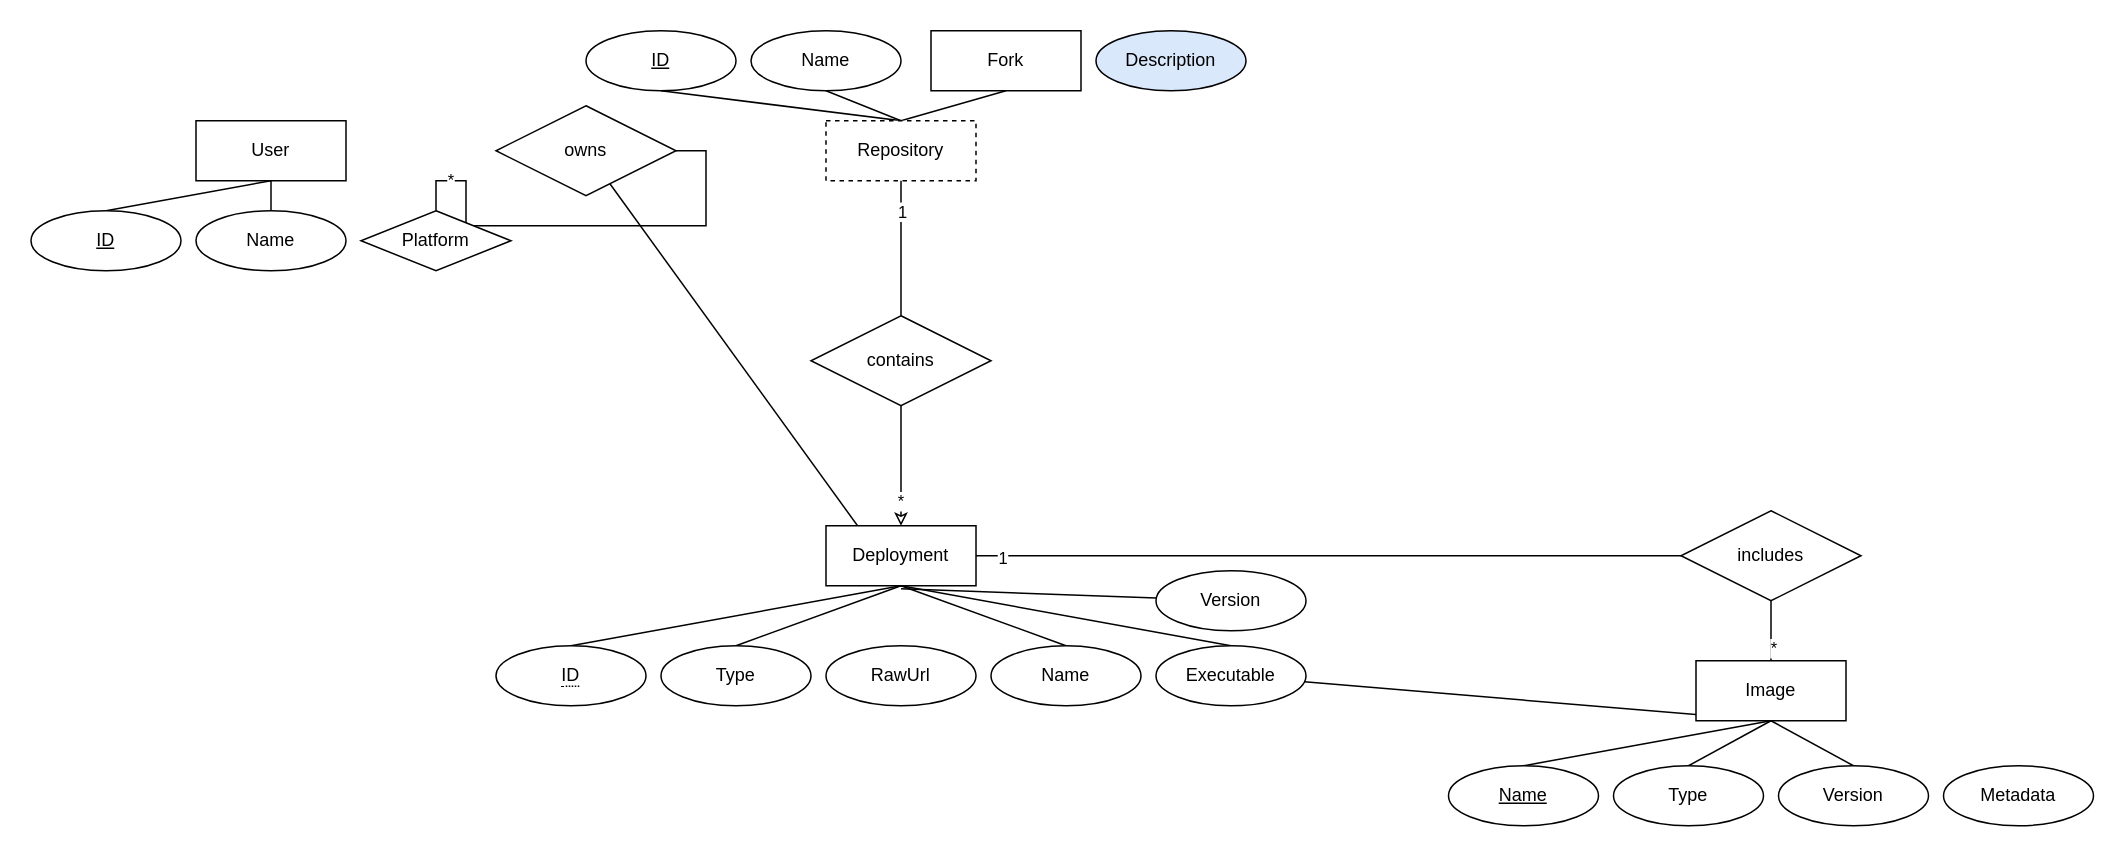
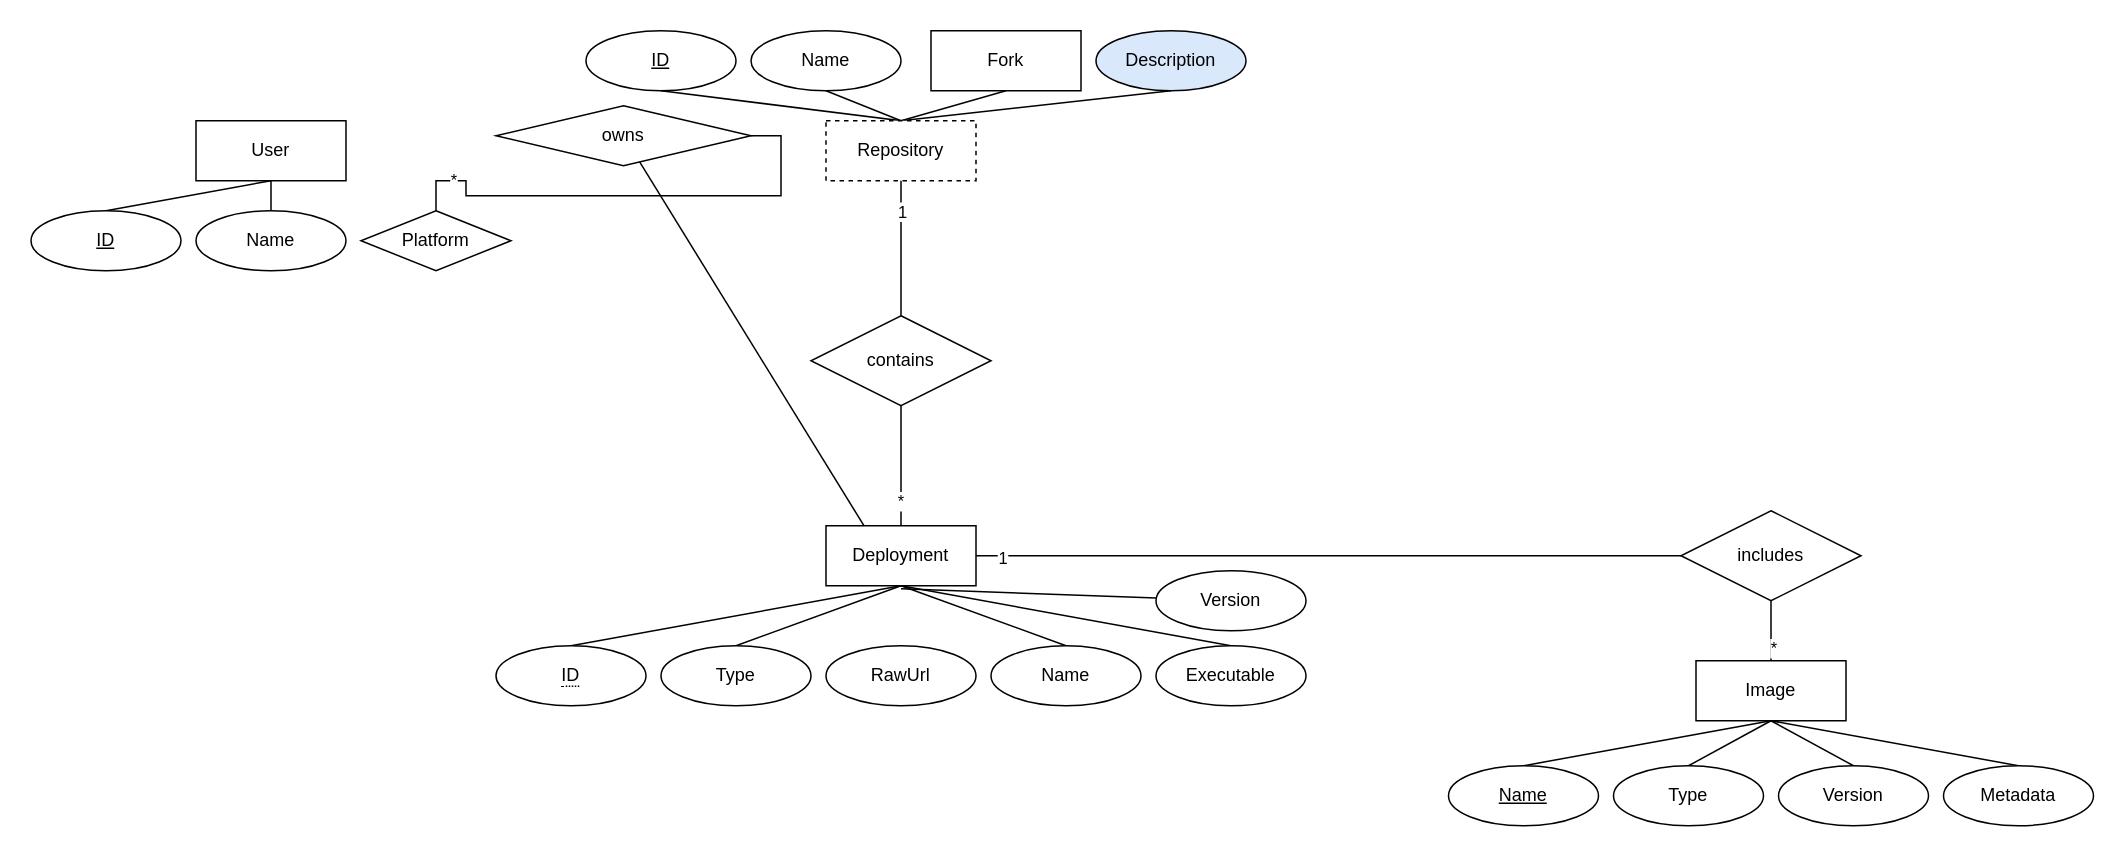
+ <mxCell id="10" style="edgeStyle=none;rounded=0;orthogonalLoop=1;jettySize=auto;html=1;exitX=0.5;exitY=0;exitDx=0;exitDy=0;entryX=0.5;entryY=1;entryDx=0;entryDy=0;endArrow=none;endFill=0;" edge="1" parent="1" source="11" target="34"><mxGeometry relative="1" as="geometry" /></mxCell>
- <mxCell id="13" value="owns" style="shape=rhombus;perimeter=rhombusPerimeter;whiteSpace=wrap;html=1;align=center;" vertex="1" parent="1"><mxGeometry x="330" y="70" width="120" height="60" as="geometry" /></mxCell>
+ <mxCell id="13" value="owns" style="shape=rhombus;perimeter=rhombusPerimeter;whiteSpace=wrap;html=1;align=center;" vertex="1" parent="1"><mxGeometry x="330" y="70" width="170" height="40" as="geometry" /></mxCell>
- <mxCell id="30" style="edgeStyle=none;rounded=0;orthogonalLoop=1;jettySize=auto;html=1;exitX=0.5;exitY=1;exitDx=0;exitDy=0;entryX=0.5;entryY=0;entryDx=0;entryDy=0;endArrow=classic;endFill=0;" edge="1" parent="1" source="32" target="26"><mxGeometry relative="1" as="geometry" /></mxCell>
+ <mxCell id="30" style="edgeStyle=none;rounded=0;orthogonalLoop=1;jettySize=auto;html=1;exitX=0.5;exitY=1;exitDx=0;exitDy=0;entryX=0.5;entryY=0;entryDx=0;entryDy=0;endArrow=none;endFill=0;" edge="1" parent="1" source="32" target="26"><mxGeometry relative="1" as="geometry" /></mxCell>
- <mxCell id="44" style="edgeStyle=none;rounded=0;orthogonalLoop=1;jettySize=auto;html=1;exitX=0.5;exitY=1;exitDx=0;exitDy=0;endArrow=none;endFill=0;" edge="1" parent="1" source="45" target="36"><mxGeometry relative="1" as="geometry" /></mxCell>
+ <mxCell id="44" style="edgeStyle=none;rounded=0;orthogonalLoop=1;jettySize=auto;html=1;exitX=0.5;exitY=1;exitDx=0;exitDy=0;entryX=0.5;entryY=0;entryDx=0;entryDy=0;endArrow=none;endFill=0;" edge="1" parent="1" source="45" target="50"><mxGeometry relative="1" as="geometry" /></mxCell>
